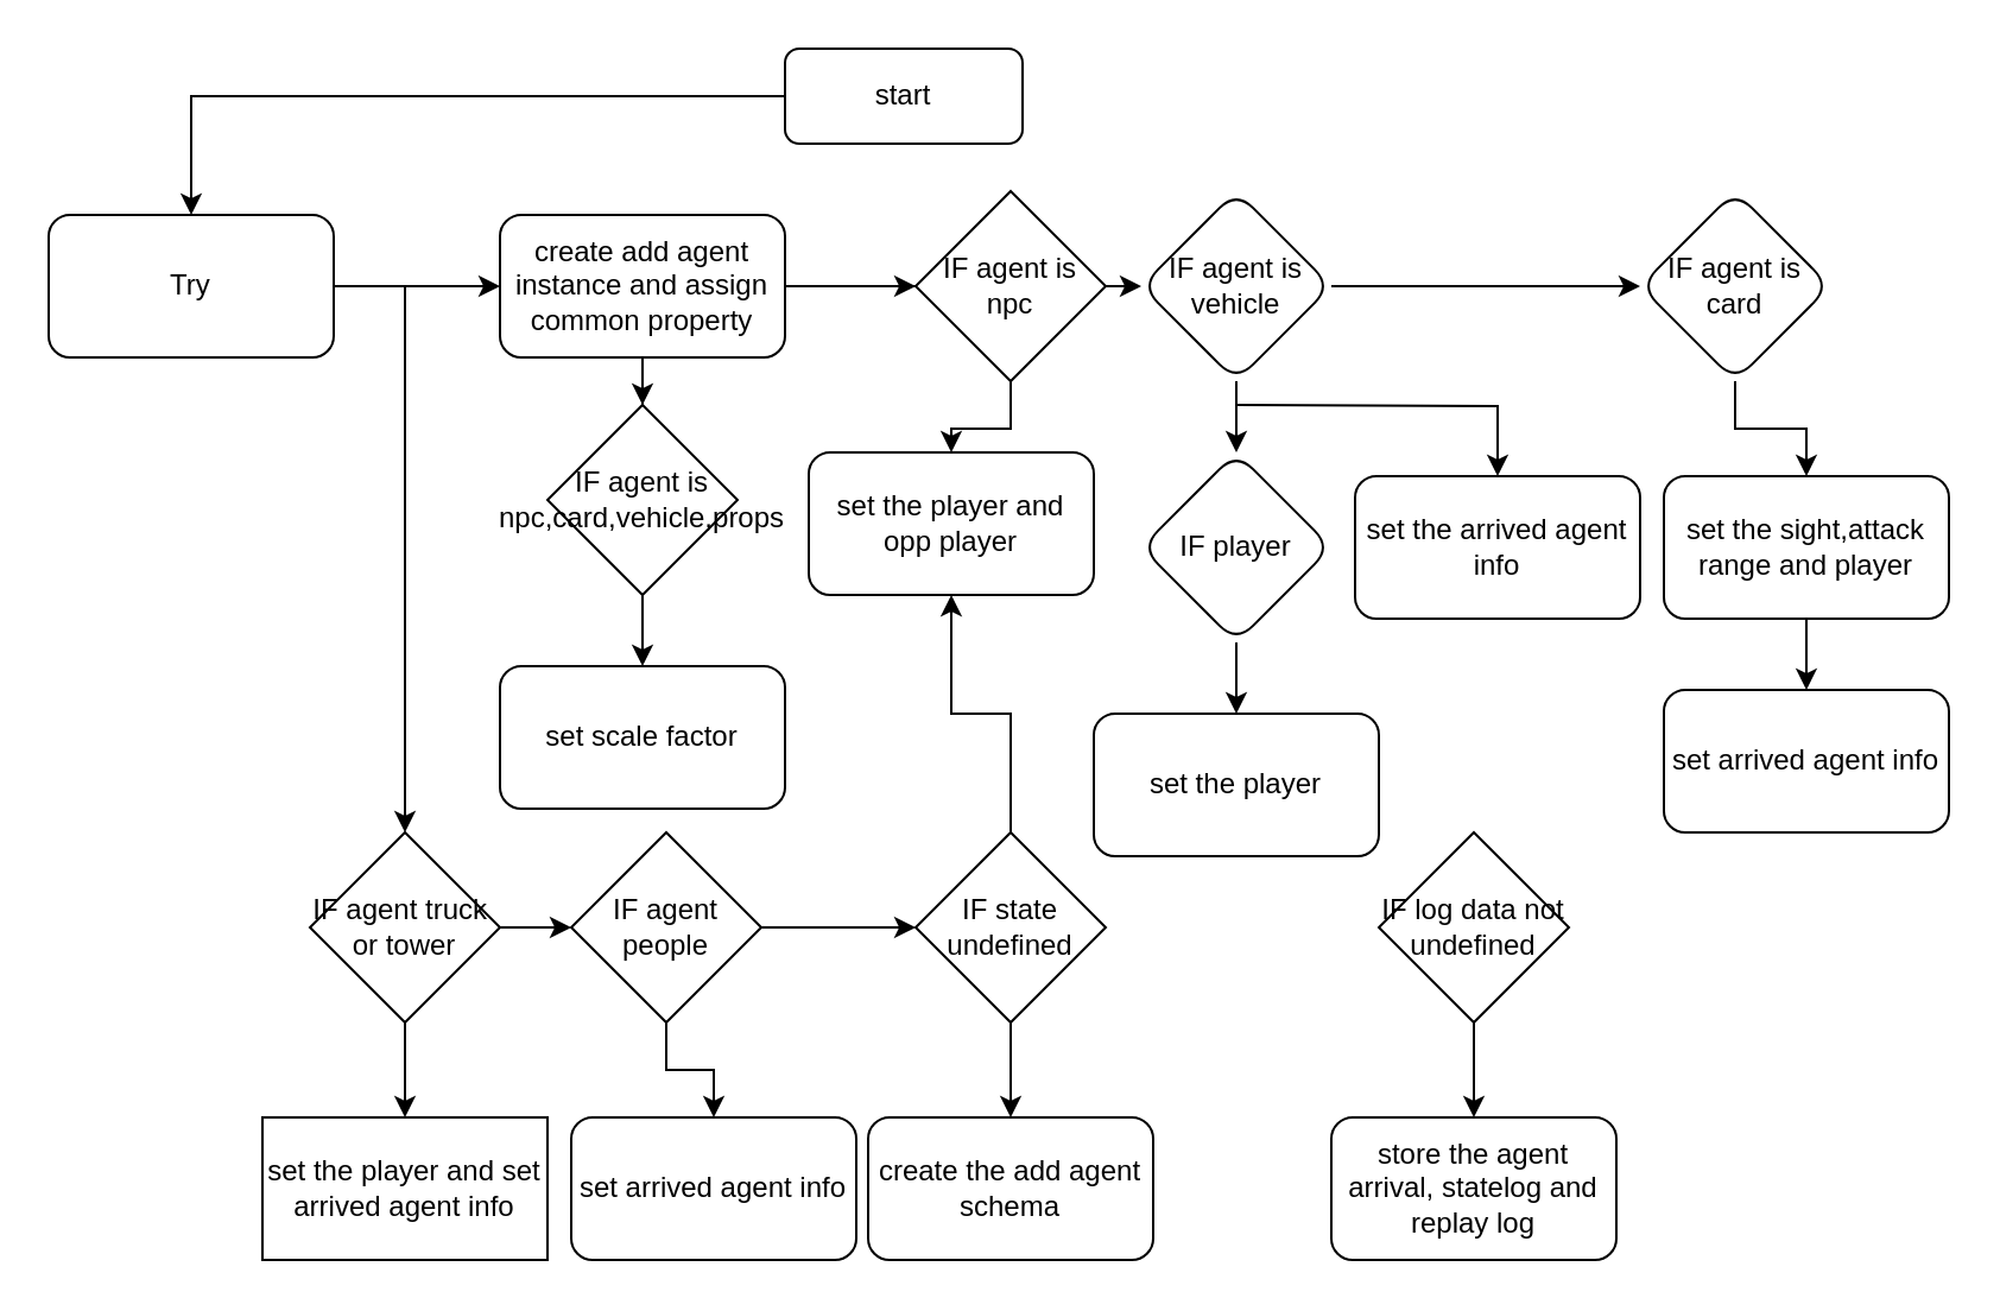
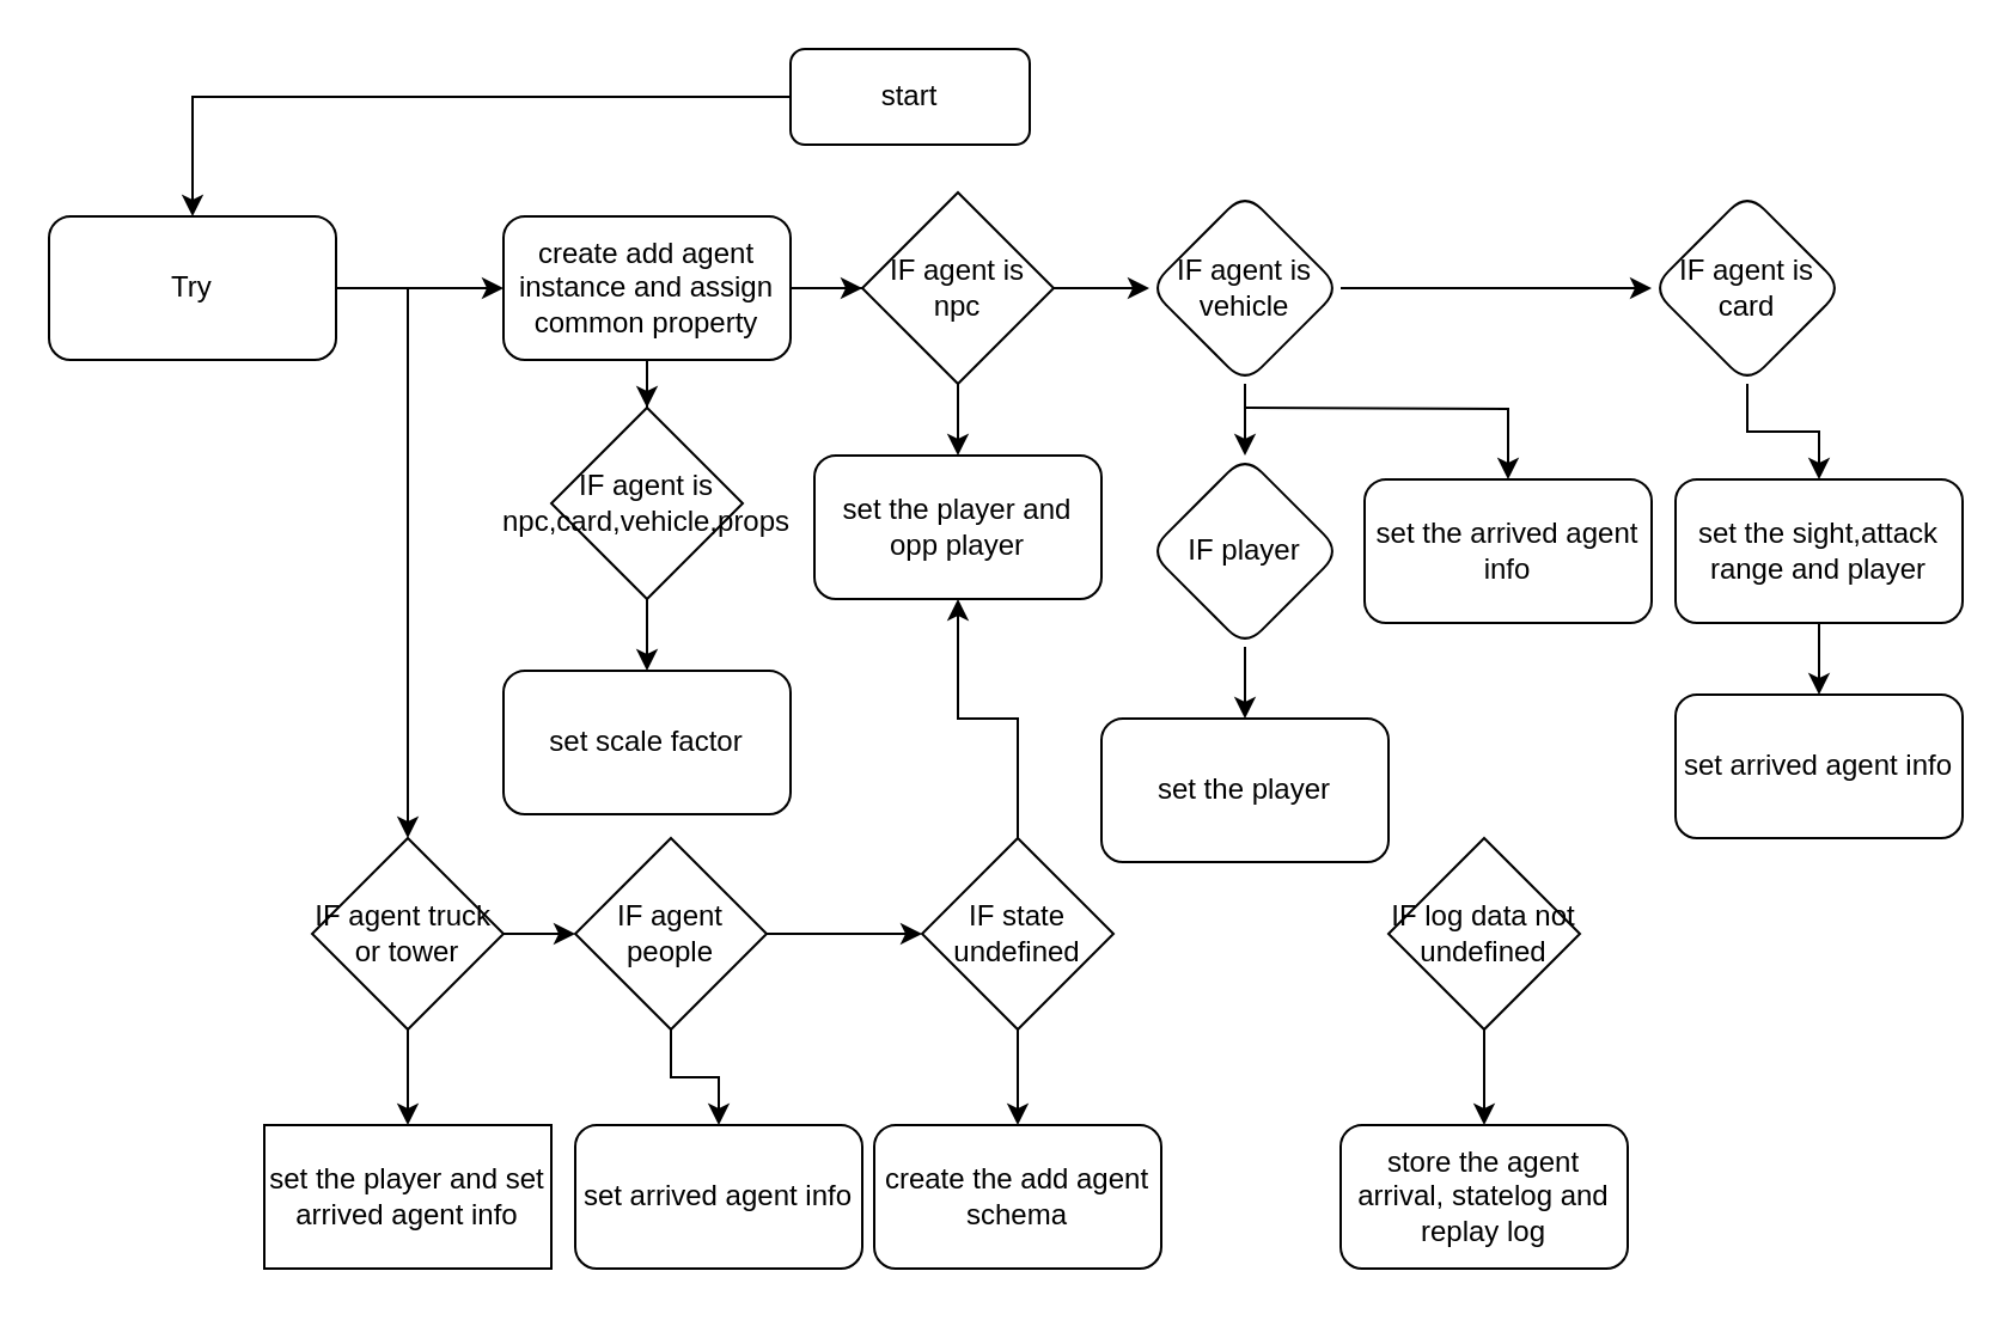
- <mxCell id="15" value="IF agent is npc" style="rhombus;whiteSpace=wrap;html=1;" vertex="1" parent="1"><mxGeometry x="385" y="80" width="80" height="80" as="geometry" /></mxCell>
+ <mxCell id="15" value="IF agent is npc" style="rhombus;whiteSpace=wrap;html=1;" vertex="1" parent="1"><mxGeometry x="360" y="80" width="80" height="80" as="geometry" /></mxCell>
